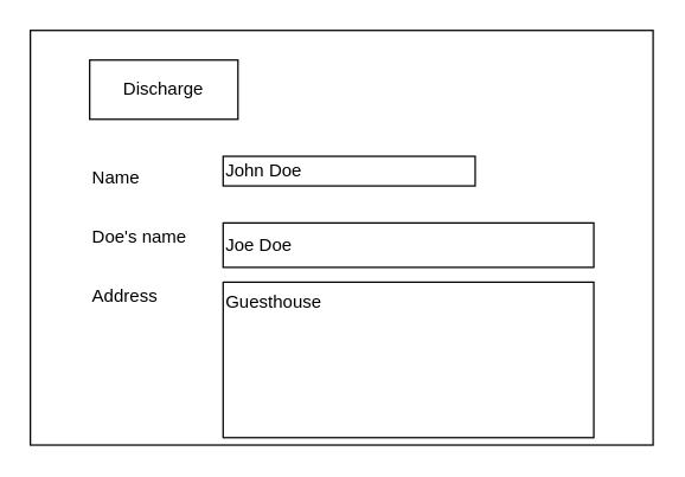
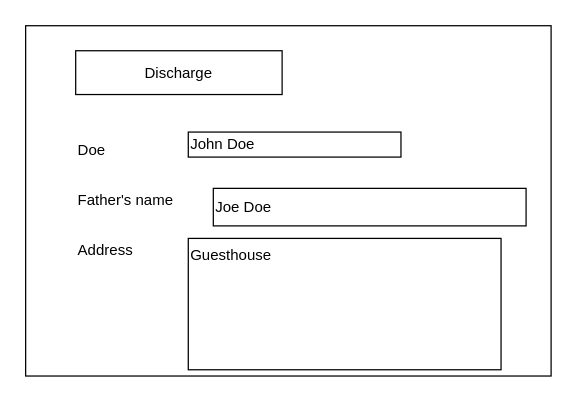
- <mxCell id="3" value="Discharge" style="rounded=0;whiteSpace=wrap;html=1;" vertex="1" parent="1"><mxGeometry x="60" y="40" width="100" height="40" as="geometry" /></mxCell>
+ <mxCell id="3" value="Discharge" style="rounded=0;whiteSpace=wrap;html=1;" vertex="1" parent="1"><mxGeometry x="60" y="40" width="165" height="35" as="geometry" /></mxCell>
- <mxCell id="4" value="Name" style="text;html=1;strokeColor=none;fillColor=none;align=left;verticalAlign=middle;whiteSpace=wrap;rounded=0;" vertex="1" parent="1"><mxGeometry x="60" y="110" width="40" height="20" as="geometry" /></mxCell>
+ <mxCell id="4" value="Doe" style="text;html=1;strokeColor=none;fillColor=none;align=left;verticalAlign=middle;whiteSpace=wrap;rounded=0;" vertex="1" parent="1"><mxGeometry x="60" y="110" width="40" height="20" as="geometry" /></mxCell>
- <mxCell id="6" value="Doe's name" style="text;html=1;strokeColor=none;fillColor=none;align=left;verticalAlign=middle;whiteSpace=wrap;rounded=0;" vertex="1" parent="1"><mxGeometry x="60" y="150" width="90" height="20" as="geometry" /></mxCell>
+ <mxCell id="6" value="Father's name" style="text;html=1;strokeColor=none;fillColor=none;align=left;verticalAlign=middle;whiteSpace=wrap;rounded=0;" vertex="1" parent="1"><mxGeometry x="60" y="150" width="90" height="20" as="geometry" /></mxCell>
- <mxCell id="8" value="Joe Doe" style="rounded=0;whiteSpace=wrap;html=1;align=left;" vertex="1" parent="1"><mxGeometry x="150" y="150" width="250" height="30" as="geometry" /></mxCell>
+ <mxCell id="8" value="Joe Doe" style="rounded=0;whiteSpace=wrap;html=1;align=left;" vertex="1" parent="1"><mxGeometry x="170" y="150" width="250" height="30" as="geometry" /></mxCell>
